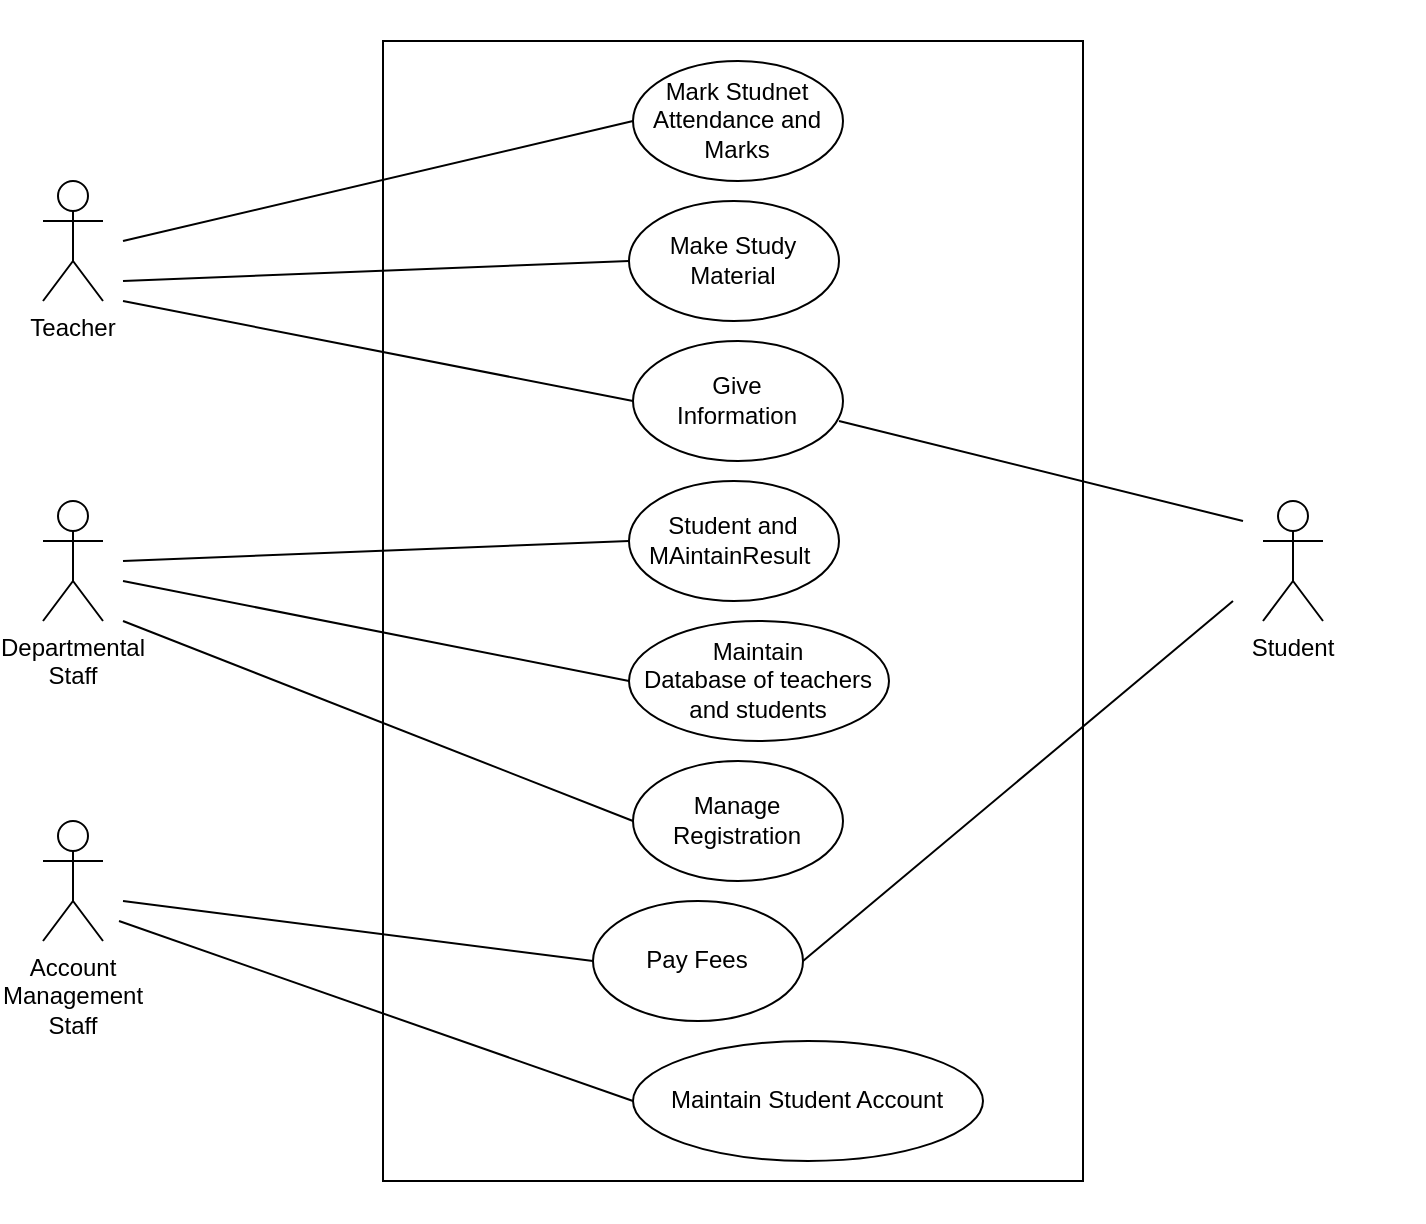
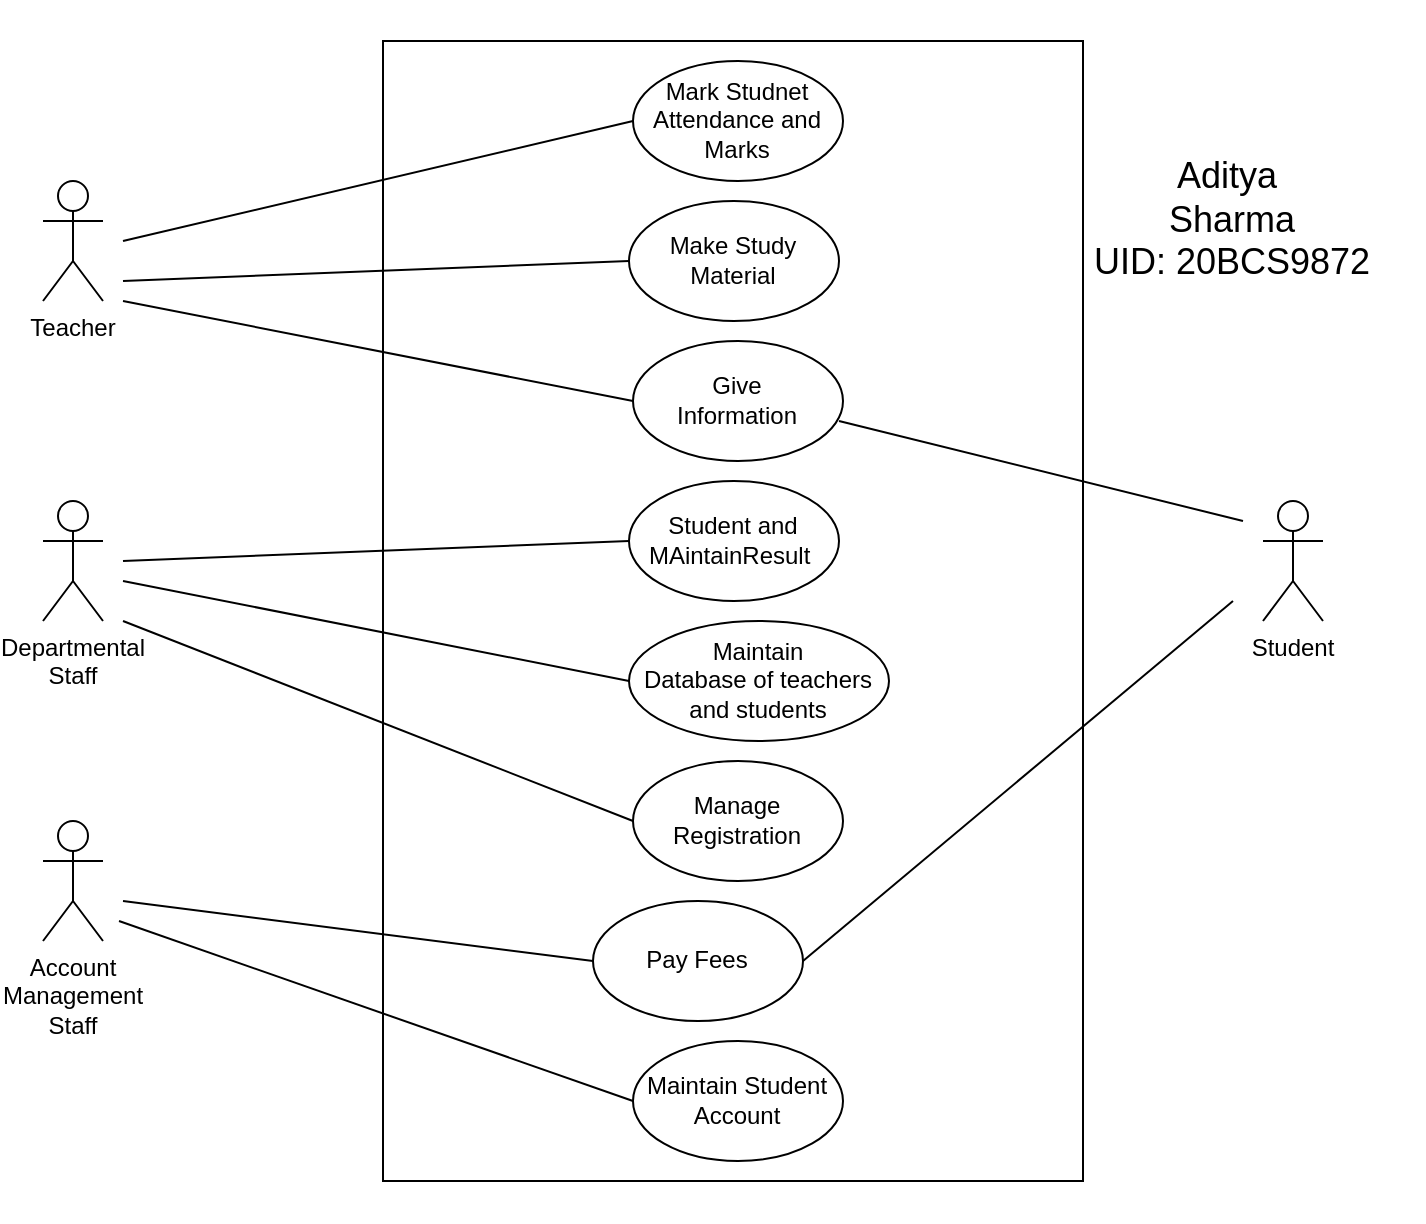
+ <mxCell id="25" value="Aditya&amp;nbsp;&lt;br style=&quot;font-size: 18px;&quot;&gt;Sharma&lt;br style=&quot;font-size: 18px;&quot;&gt;UID: 20BCS9872" style="text;html=1;strokeColor=none;fillColor=none;align=center;verticalAlign=middle;whiteSpace=wrap;rounded=0;fontSize=18;" vertex="1" parent="1"><mxGeometry x="540" y="60" width="150" height="100" as="geometry" /></mxCell>
- <mxCell id="14" value="Maintain Student Account" style="ellipse;whiteSpace=wrap;html=1;align=center;" vertex="1" parent="1"><mxGeometry x="315" y="520" width="175" height="60" as="geometry" /></mxCell>
+ <mxCell id="14" value="Maintain Student Account" style="ellipse;whiteSpace=wrap;html=1;align=center;" vertex="1" parent="1"><mxGeometry x="315" y="520" width="105" height="60" as="geometry" /></mxCell>
